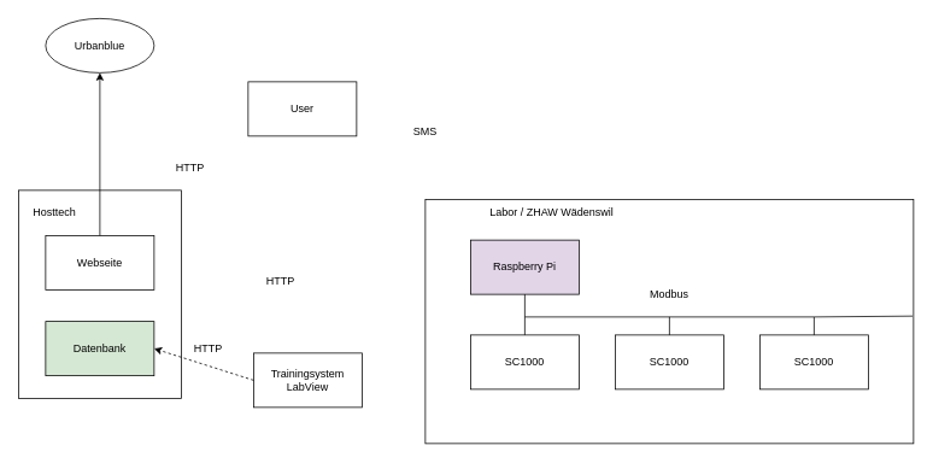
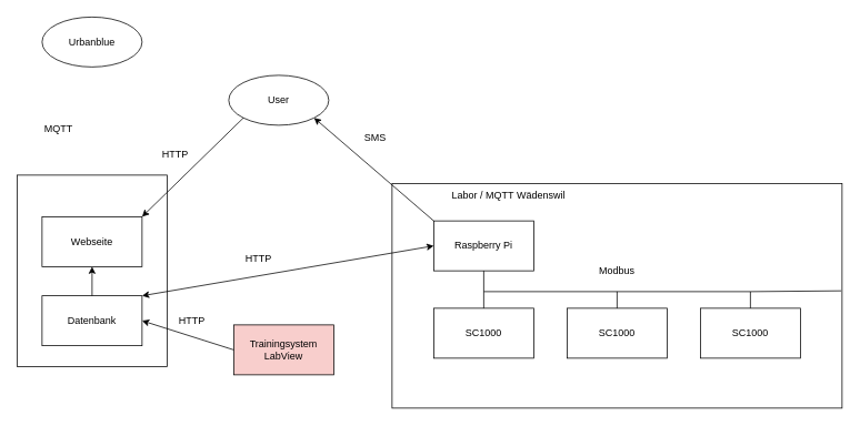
- <mxCell id="19" value="" style="endArrow=classic;html=1;rounded=0;exitX=0.5;exitY=0;exitDx=0;exitDy=0;entryX=0.5;entryY=1;entryDx=0;entryDy=0;" edge="1" parent="1" source="10" target="9"><mxGeometry width="50" height="50" relative="1" as="geometry"><mxPoint x="340" y="240" as="sourcePoint" /><mxPoint x="390" y="190" as="targetPoint" /></mxGeometry></mxCell>
- <mxCell id="12" value="User" style="rounded=0;whiteSpace=wrap;html=1;" vertex="1" parent="1"><mxGeometry x="274" y="90" width="120" height="60" as="geometry" /></mxCell>
+ <mxCell id="12" value="User" style="ellipse;whiteSpace=wrap;html=1;" vertex="1" parent="1"><mxGeometry x="274" y="90" width="120" height="60" as="geometry" /></mxCell>
- <mxCell id="28" value="SMS" style="text;html=1;strokeColor=none;fillColor=none;align=center;verticalAlign=middle;whiteSpace=wrap;rounded=0;" vertex="1" parent="1"><mxGeometry x="440" y="130" width="60" height="30" as="geometry" /></mxCell>
+ <mxCell id="28" value="SMS" style="text;html=1;strokeColor=none;fillColor=none;align=center;verticalAlign=middle;whiteSpace=wrap;rounded=0;" vertex="1" parent="1"><mxGeometry x="420" y="150" width="60" height="30" as="geometry" /></mxCell>
+ <mxCell id="24" value="MQTT" style="text;html=1;strokeColor=none;fillColor=none;align=center;verticalAlign=middle;whiteSpace=wrap;rounded=0;" vertex="1" parent="1"><mxGeometry x="40" y="140" width="60" height="30" as="geometry" /></mxCell>
+ <mxCell id="18" value="" style="endArrow=classic;html=1;rounded=0;entryX=1;entryY=1;entryDx=0;entryDy=0;exitX=0;exitY=0;exitDx=0;exitDy=0;" edge="1" parent="1" source="4" target="12"><mxGeometry width="50" height="50" relative="1" as="geometry"><mxPoint x="550" y="210" as="sourcePoint" /><mxPoint x="600" y="160" as="targetPoint" /></mxGeometry></mxCell>
+ <mxCell id="21" value="" style="endArrow=classic;html=1;rounded=0;entryX=1;entryY=0;entryDx=0;entryDy=0;exitX=0;exitY=1;exitDx=0;exitDy=0;" edge="1" parent="1" source="12" target="10"><mxGeometry width="50" height="50" relative="1" as="geometry"><mxPoint x="470" y="330" as="sourcePoint" /><mxPoint x="520" y="280" as="targetPoint" /></mxGeometry></mxCell>
- <mxCell id="23" value="Hosttech" style="text;html=1;strokeColor=none;fillColor=none;align=center;verticalAlign=middle;whiteSpace=wrap;rounded=0;" vertex="1" parent="1"><mxGeometry x="30" y="220" width="60" height="30" as="geometry" /></mxCell>
- <mxCell id="30" value="Labor / ZHAW Wädenswil" style="text;html=1;strokeColor=none;fillColor=none;align=center;verticalAlign=middle;whiteSpace=wrap;rounded=0;" vertex="1" parent="1"><mxGeometry x="520" y="220" width="180" height="30" as="geometry" /></mxCell>
+ <mxCell id="30" value="Labor / MQTT Wädenswil" style="text;html=1;strokeColor=none;fillColor=none;align=center;verticalAlign=middle;whiteSpace=wrap;rounded=0;" vertex="1" parent="1"><mxGeometry x="520" y="220" width="180" height="30" as="geometry" /></mxCell>
- <mxCell id="4" value="Raspberry Pi" style="rounded=0;whiteSpace=wrap;html=1;fillColor=#e1d5e7;" vertex="1" parent="1"><mxGeometry x="520" y="265" width="120" height="60" as="geometry" /></mxCell>
+ <mxCell id="4" value="Raspberry Pi" style="rounded=0;whiteSpace=wrap;html=1;" vertex="1" parent="1"><mxGeometry x="520" y="265" width="120" height="60" as="geometry" /></mxCell>
+ <mxCell id="17" value="" style="endArrow=classic;startArrow=classic;html=1;rounded=0;exitX=1;exitY=0;exitDx=0;exitDy=0;entryX=0;entryY=0.5;entryDx=0;entryDy=0;" edge="1" parent="1" source="11" target="4"><mxGeometry width="50" height="50" relative="1" as="geometry"><mxPoint x="380" y="290" as="sourcePoint" /><mxPoint x="430" y="240" as="targetPoint" /></mxGeometry></mxCell>
+ <mxCell id="22" value="" style="endArrow=classic;html=1;rounded=0;entryX=0.5;entryY=1;entryDx=0;entryDy=0;exitX=0.5;exitY=0;exitDx=0;exitDy=0;" edge="1" parent="1" source="11" target="10"><mxGeometry width="50" height="50" relative="1" as="geometry"><mxPoint x="-150" y="320" as="sourcePoint" /><mxPoint x="0" y="310" as="targetPoint" /></mxGeometry></mxCell>
- <mxCell id="11" value="Datenbank" style="rounded=0;whiteSpace=wrap;html=1;fillColor=#d5e8d4;" vertex="1" parent="1"><mxGeometry x="50" y="355" width="120" height="60" as="geometry" /></mxCell>
+ <mxCell id="11" value="Datenbank" style="rounded=0;whiteSpace=wrap;html=1;" vertex="1" parent="1"><mxGeometry x="50" y="355" width="120" height="60" as="geometry" /></mxCell>
- <mxCell id="20" value="" style="endArrow=classic;html=1;rounded=0;exitX=0;exitY=0.5;exitDx=0;exitDy=0;entryX=1;entryY=0.5;entryDx=0;entryDy=0;dashed=1;" edge="1" parent="1" source="8" target="11"><mxGeometry width="50" height="50" relative="1" as="geometry"><mxPoint x="360" y="290" as="sourcePoint" /><mxPoint x="410" y="240" as="targetPoint" /></mxGeometry></mxCell>
+ <mxCell id="20" value="" style="endArrow=classic;html=1;rounded=0;exitX=0;exitY=0.5;exitDx=0;exitDy=0;entryX=1;entryY=0.5;entryDx=0;entryDy=0;" edge="1" parent="1" source="8" target="11"><mxGeometry width="50" height="50" relative="1" as="geometry"><mxPoint x="360" y="290" as="sourcePoint" /><mxPoint x="410" y="240" as="targetPoint" /></mxGeometry></mxCell>
- <mxCell id="8" value="Trainingsystem&lt;br&gt;LabView" style="rounded=0;whiteSpace=wrap;html=1;" vertex="1" parent="1"><mxGeometry x="280" y="390" width="120" height="60" as="geometry" /></mxCell>
+ <mxCell id="8" value="Trainingsystem&lt;br&gt;LabView" style="rounded=0;whiteSpace=wrap;html=1;fillColor=#f8cecc;" vertex="1" parent="1"><mxGeometry x="280" y="390" width="120" height="60" as="geometry" /></mxCell>
